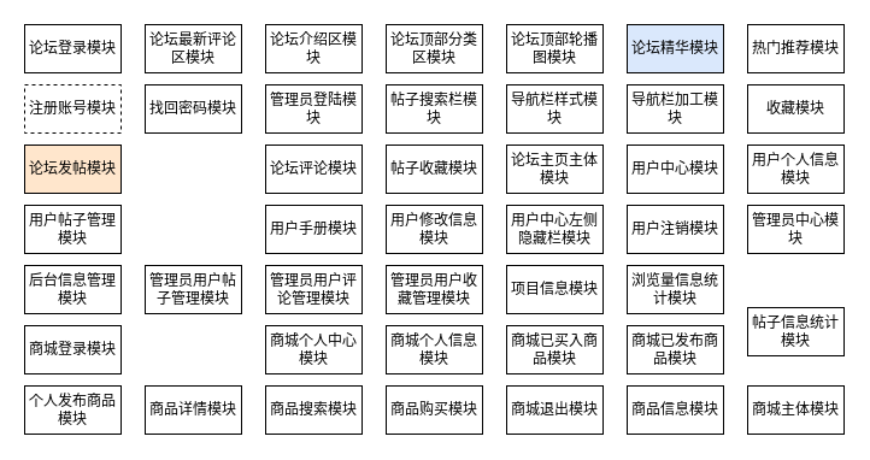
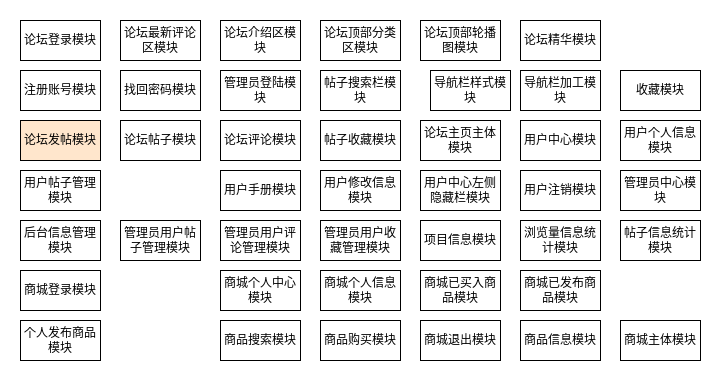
- <mxCell id="3" value="论坛精华模块" style="rounded=0;whiteSpace=wrap;html=1;fillColor=#dae8fc;" vertex="1" parent="1"><mxGeometry x="520" y="20" width="80" height="40" as="geometry" /></mxCell>
+ <mxCell id="3" value="论坛精华模块" style="rounded=0;whiteSpace=wrap;html=1;" vertex="1" parent="1"><mxGeometry x="520" y="20" width="80" height="40" as="geometry" /></mxCell>
- <mxCell id="8" value="热门推荐模块" style="rounded=0;whiteSpace=wrap;html=1;" vertex="1" parent="1"><mxGeometry x="620" y="20" width="80" height="40" as="geometry" /></mxCell>
- <mxCell id="9" value="注册账号模块" style="rounded=0;whiteSpace=wrap;html=1;dashed=1;" vertex="1" parent="1"><mxGeometry x="20" y="70" width="80" height="40" as="geometry" /></mxCell>
+ <mxCell id="9" value="注册账号模块" style="rounded=0;whiteSpace=wrap;html=1;" vertex="1" parent="1"><mxGeometry x="20" y="70" width="80" height="40" as="geometry" /></mxCell>
- <mxCell id="12" value="导航栏样式模块" style="rounded=0;whiteSpace=wrap;html=1;" vertex="1" parent="1"><mxGeometry x="420" y="70" width="80" height="40" as="geometry" /></mxCell>
+ <mxCell id="12" value="导航栏样式模块" style="rounded=0;whiteSpace=wrap;html=1;" vertex="1" parent="1"><mxGeometry x="430" y="70" width="80" height="40" as="geometry" /></mxCell>
+ <mxCell id="20" value="论坛帖子模块" style="rounded=0;whiteSpace=wrap;html=1;" vertex="1" parent="1"><mxGeometry x="120" y="120" width="80" height="40" as="geometry" /></mxCell>
- <mxCell id="30" value="帖子信息统计模块" style="rounded=0;whiteSpace=wrap;html=1;" vertex="1" parent="1"><mxGeometry x="620" y="255" width="80" height="40" as="geometry" /></mxCell>
+ <mxCell id="30" value="帖子信息统计模块" style="rounded=0;whiteSpace=wrap;html=1;" vertex="1" parent="1"><mxGeometry x="620" y="220" width="80" height="40" as="geometry" /></mxCell>
- <mxCell id="42" value="商品详情模块" style="rounded=0;whiteSpace=wrap;html=1;" vertex="1" parent="1"><mxGeometry x="120" y="320" width="80" height="40" as="geometry" /></mxCell>
